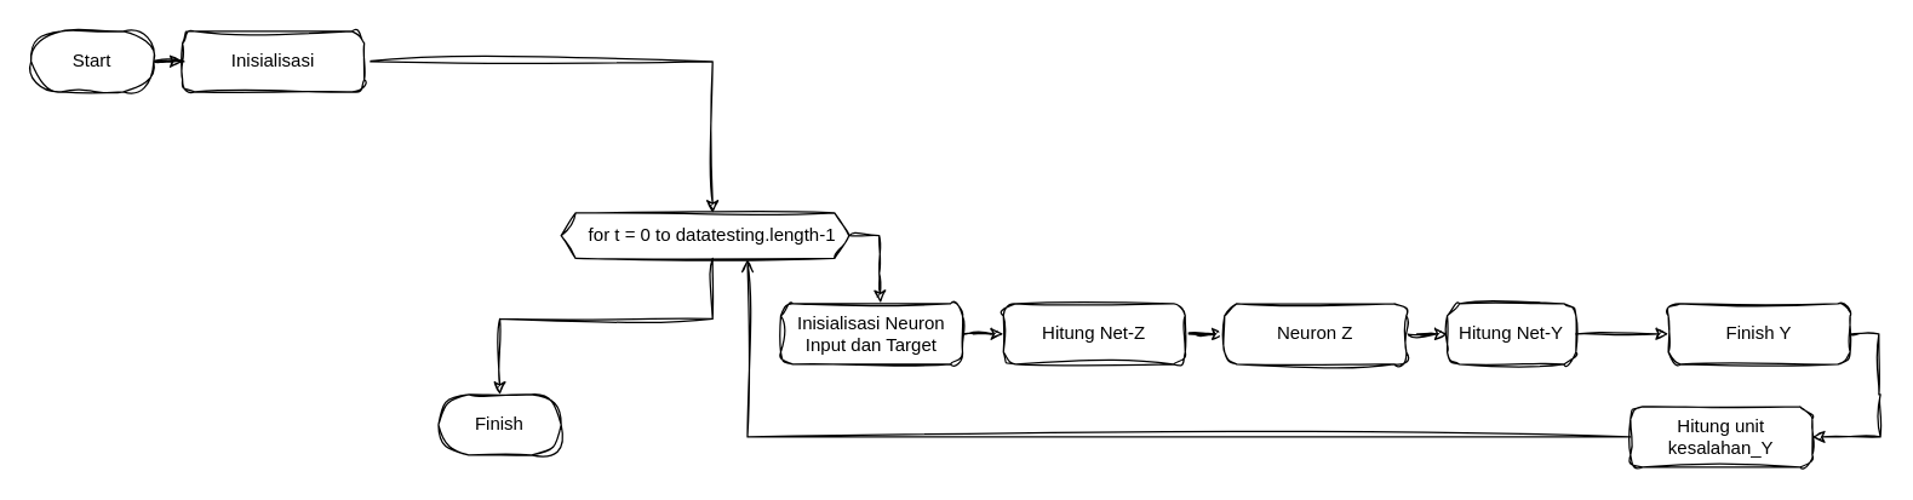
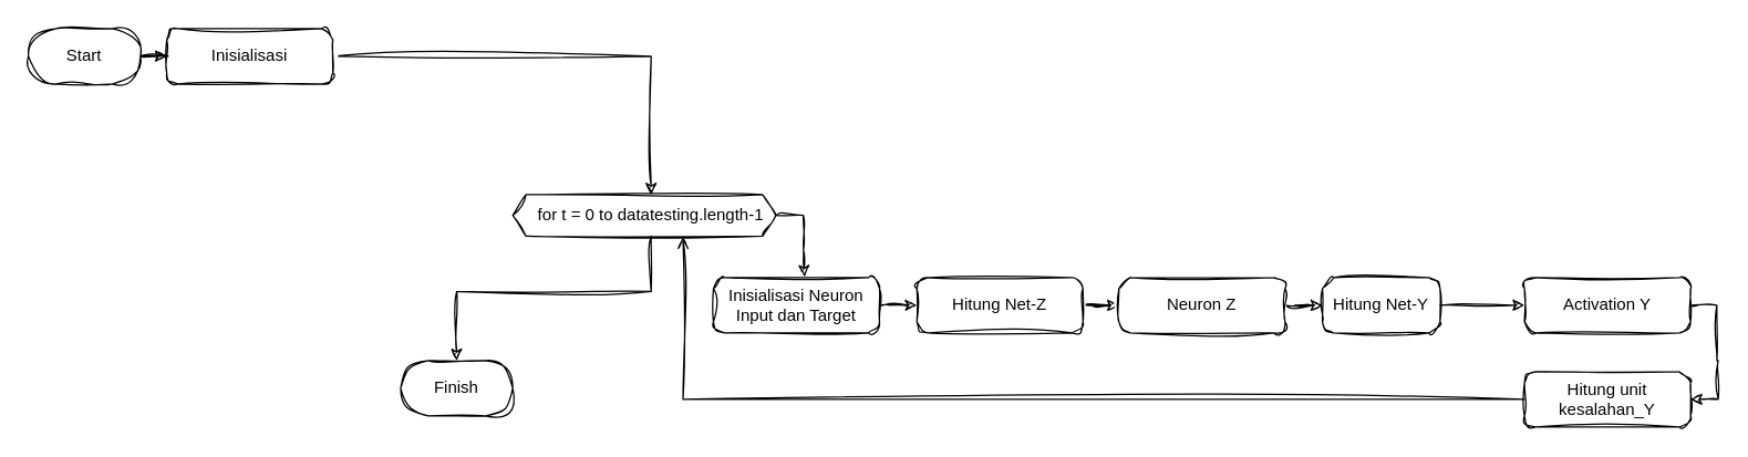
- <mxCell id="16" value="Finish Y" style="rounded=1;whiteSpace=wrap;html=1;arcSize=20;sketch=1;curveFitting=1;jiggle=2;labelBackgroundColor=none;" vertex="1" parent="1"><mxGeometry x="1101" y="200" width="120" height="40" as="geometry" /></mxCell>
+ <mxCell id="16" value="Activation Y" style="rounded=1;whiteSpace=wrap;html=1;arcSize=20;sketch=1;curveFitting=1;jiggle=2;labelBackgroundColor=none;" vertex="1" parent="1"><mxGeometry x="1101" y="200" width="120" height="40" as="geometry" /></mxCell>
- <mxCell id="17" value="Hitung unit kesalahan_Y" style="rounded=1;whiteSpace=wrap;html=1;arcSize=20;sketch=1;curveFitting=1;jiggle=2;labelBackgroundColor=none;" vertex="1" parent="1"><mxGeometry x="1076" y="268" width="120" height="40" as="geometry" /></mxCell>
+ <mxCell id="17" value="Hitung unit kesalahan_Y" style="rounded=1;whiteSpace=wrap;html=1;arcSize=20;sketch=1;curveFitting=1;jiggle=2;labelBackgroundColor=none;" vertex="1" parent="1"><mxGeometry x="1101" y="268" width="120" height="40" as="geometry" /></mxCell>
